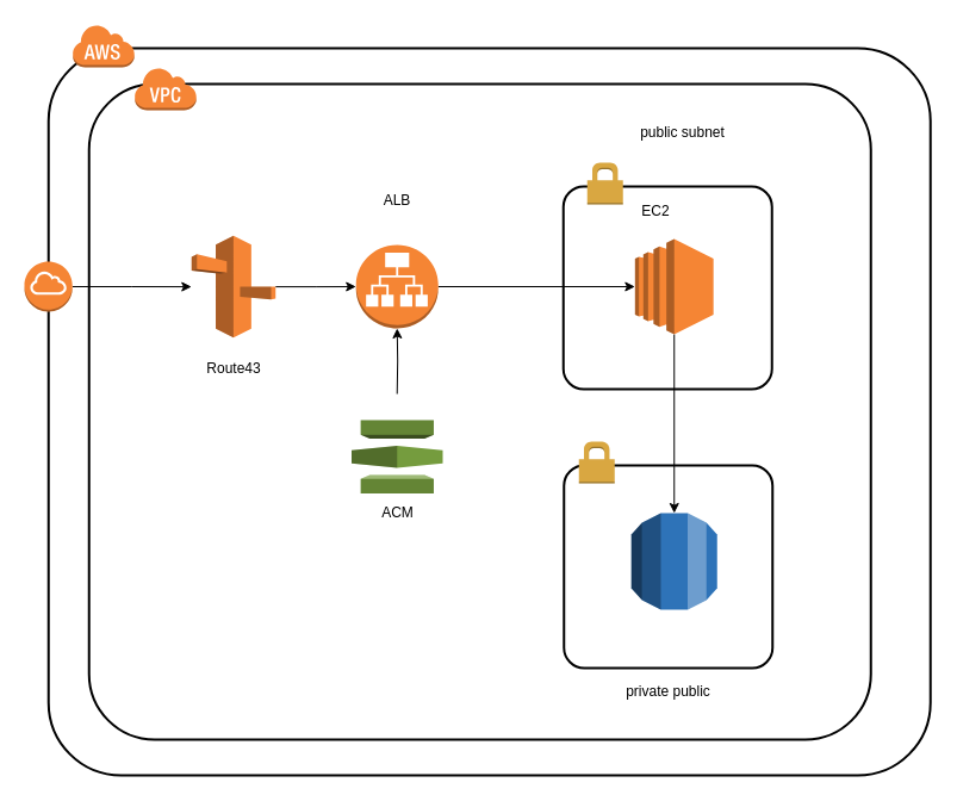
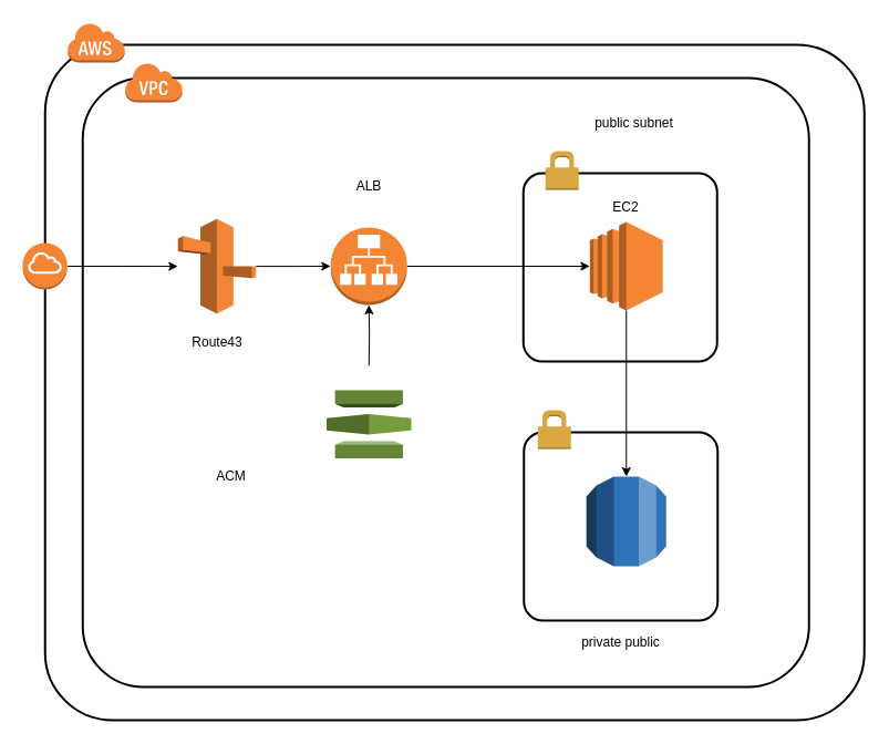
- <mxCell id="18" value="EC2" style="text;html=1;strokeColor=none;fillColor=none;align=center;verticalAlign=middle;whiteSpace=wrap;rounded=0;fontSize=12;" vertex="1" parent="1"><mxGeometry x="530.26" y="167.25" width="40" height="20" as="geometry" /></mxCell>
+ <mxCell id="18" value="EC2" style="text;html=1;strokeColor=none;fillColor=none;align=center;verticalAlign=middle;whiteSpace=wrap;rounded=0;fontSize=12;" vertex="1" parent="1"><mxGeometry x="545.26" y="177.25" width="40" height="20" as="geometry" /></mxCell>
- <mxCell id="26" value="ACM" style="text;html=1;align=center;verticalAlign=middle;resizable=0;points=[];autosize=1;fontSize=12;" vertex="1" parent="1"><mxGeometry x="312.75" y="420" width="40" height="20" as="geometry" /></mxCell>
+ <mxCell id="26" value="ACM" style="text;html=1;align=center;verticalAlign=middle;resizable=0;points=[];autosize=1;fontSize=12;" vertex="1" parent="1"><mxGeometry x="187.75" y="420" width="40" height="20" as="geometry" /></mxCell>
